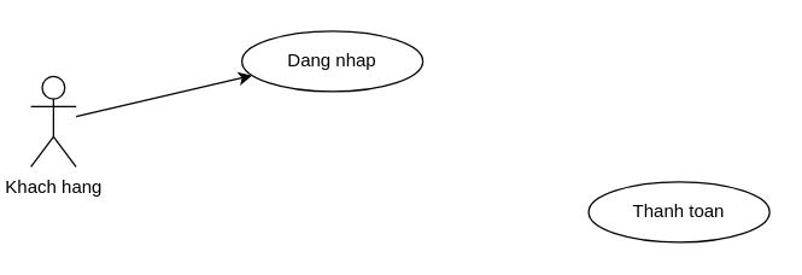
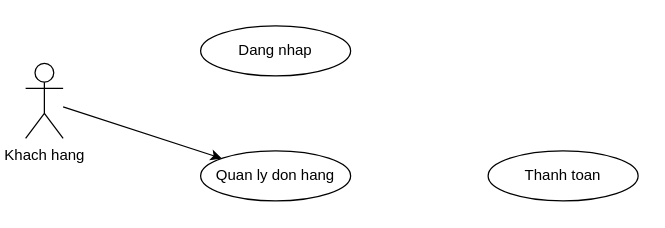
- <mxCell id="7" style="edgeStyle=none;html=1;entryX=0.056;entryY=0.736;entryDx=0;entryDy=0;entryPerimeter=0;" edge="1" parent="1" source="3" target="4"><mxGeometry relative="1" as="geometry" /></mxCell>
+ <mxCell id="2" value="" style="edgeStyle=none;html=1;" edge="1" parent="1" source="3" target="5"><mxGeometry relative="1" as="geometry" /></mxCell>
+ <mxCell id="5" value="Quan ly don hang" style="ellipse;whiteSpace=wrap;html=1;" vertex="1" parent="1"><mxGeometry x="160" y="120" width="120" height="40" as="geometry" /></mxCell>
